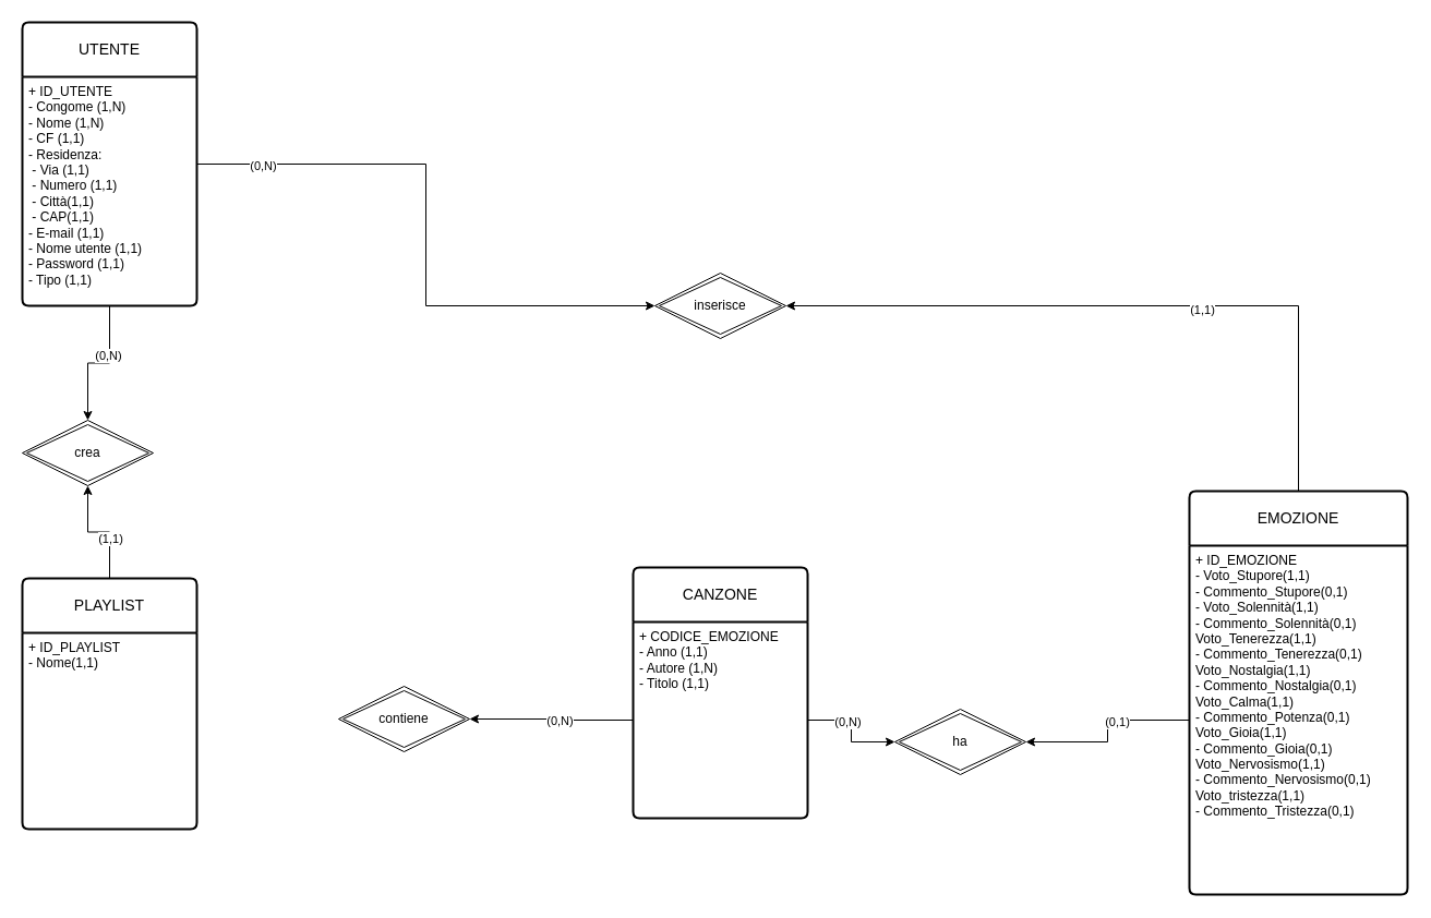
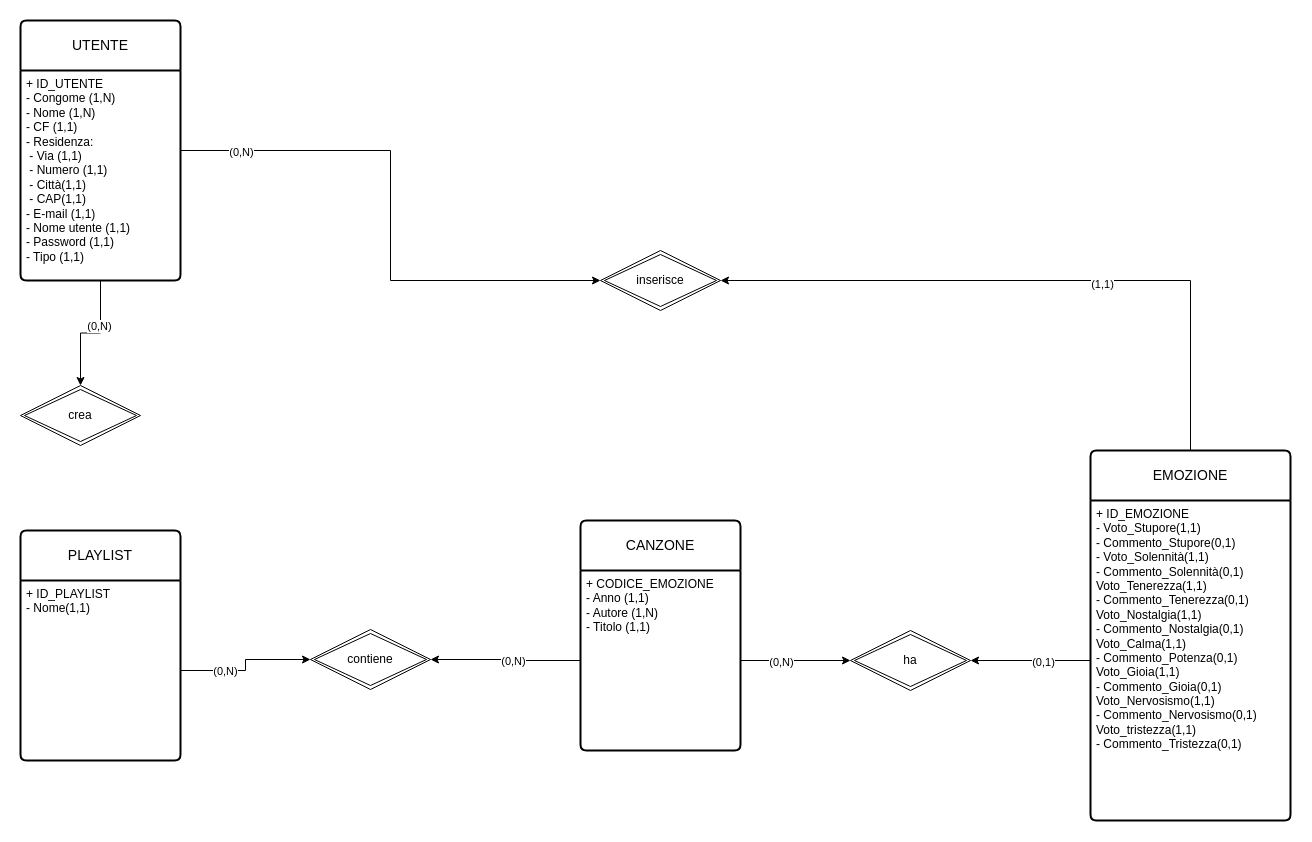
- <mxCell id="12" style="edgeStyle=orthogonalEdgeStyle;rounded=0;orthogonalLoop=1;jettySize=auto;html=1;entryX=0.5;entryY=1;entryDx=0;entryDy=0;" parent="1" source="14" target="16" edge="1"><mxGeometry relative="1" as="geometry" /></mxCell>
- <mxCell id="13" value="(1,1)" style="edgeLabel;html=1;align=center;verticalAlign=middle;resizable=0;points=[];" parent="12" vertex="1" connectable="0"><mxGeometry x="-0.295" relative="1" as="geometry"><mxPoint as="offset" /></mxGeometry></mxCell>
+ <mxCell id="25" style="edgeStyle=orthogonalEdgeStyle;rounded=0;orthogonalLoop=1;jettySize=auto;html=1;entryX=0;entryY=0.5;entryDx=0;entryDy=0;" parent="1" source="15" target="24" edge="1"><mxGeometry relative="1" as="geometry" /></mxCell>
+ <mxCell id="26" value="(0,N)" style="edgeLabel;html=1;align=center;verticalAlign=middle;resizable=0;points=[];" parent="25" vertex="1" connectable="0"><mxGeometry x="-0.374" relative="1" as="geometry"><mxPoint as="offset" /></mxGeometry></mxCell>
- <mxCell id="19" value="ha" style="shape=rhombus;double=1;perimeter=rhombusPerimeter;whiteSpace=wrap;html=1;align=center;" parent="1" vertex="1"><mxGeometry x="820" y="650" width="120" height="60" as="geometry" /></mxCell>
+ <mxCell id="19" value="ha" style="shape=rhombus;double=1;perimeter=rhombusPerimeter;whiteSpace=wrap;html=1;align=center;" parent="1" vertex="1"><mxGeometry x="850" y="630" width="120" height="60" as="geometry" /></mxCell>
